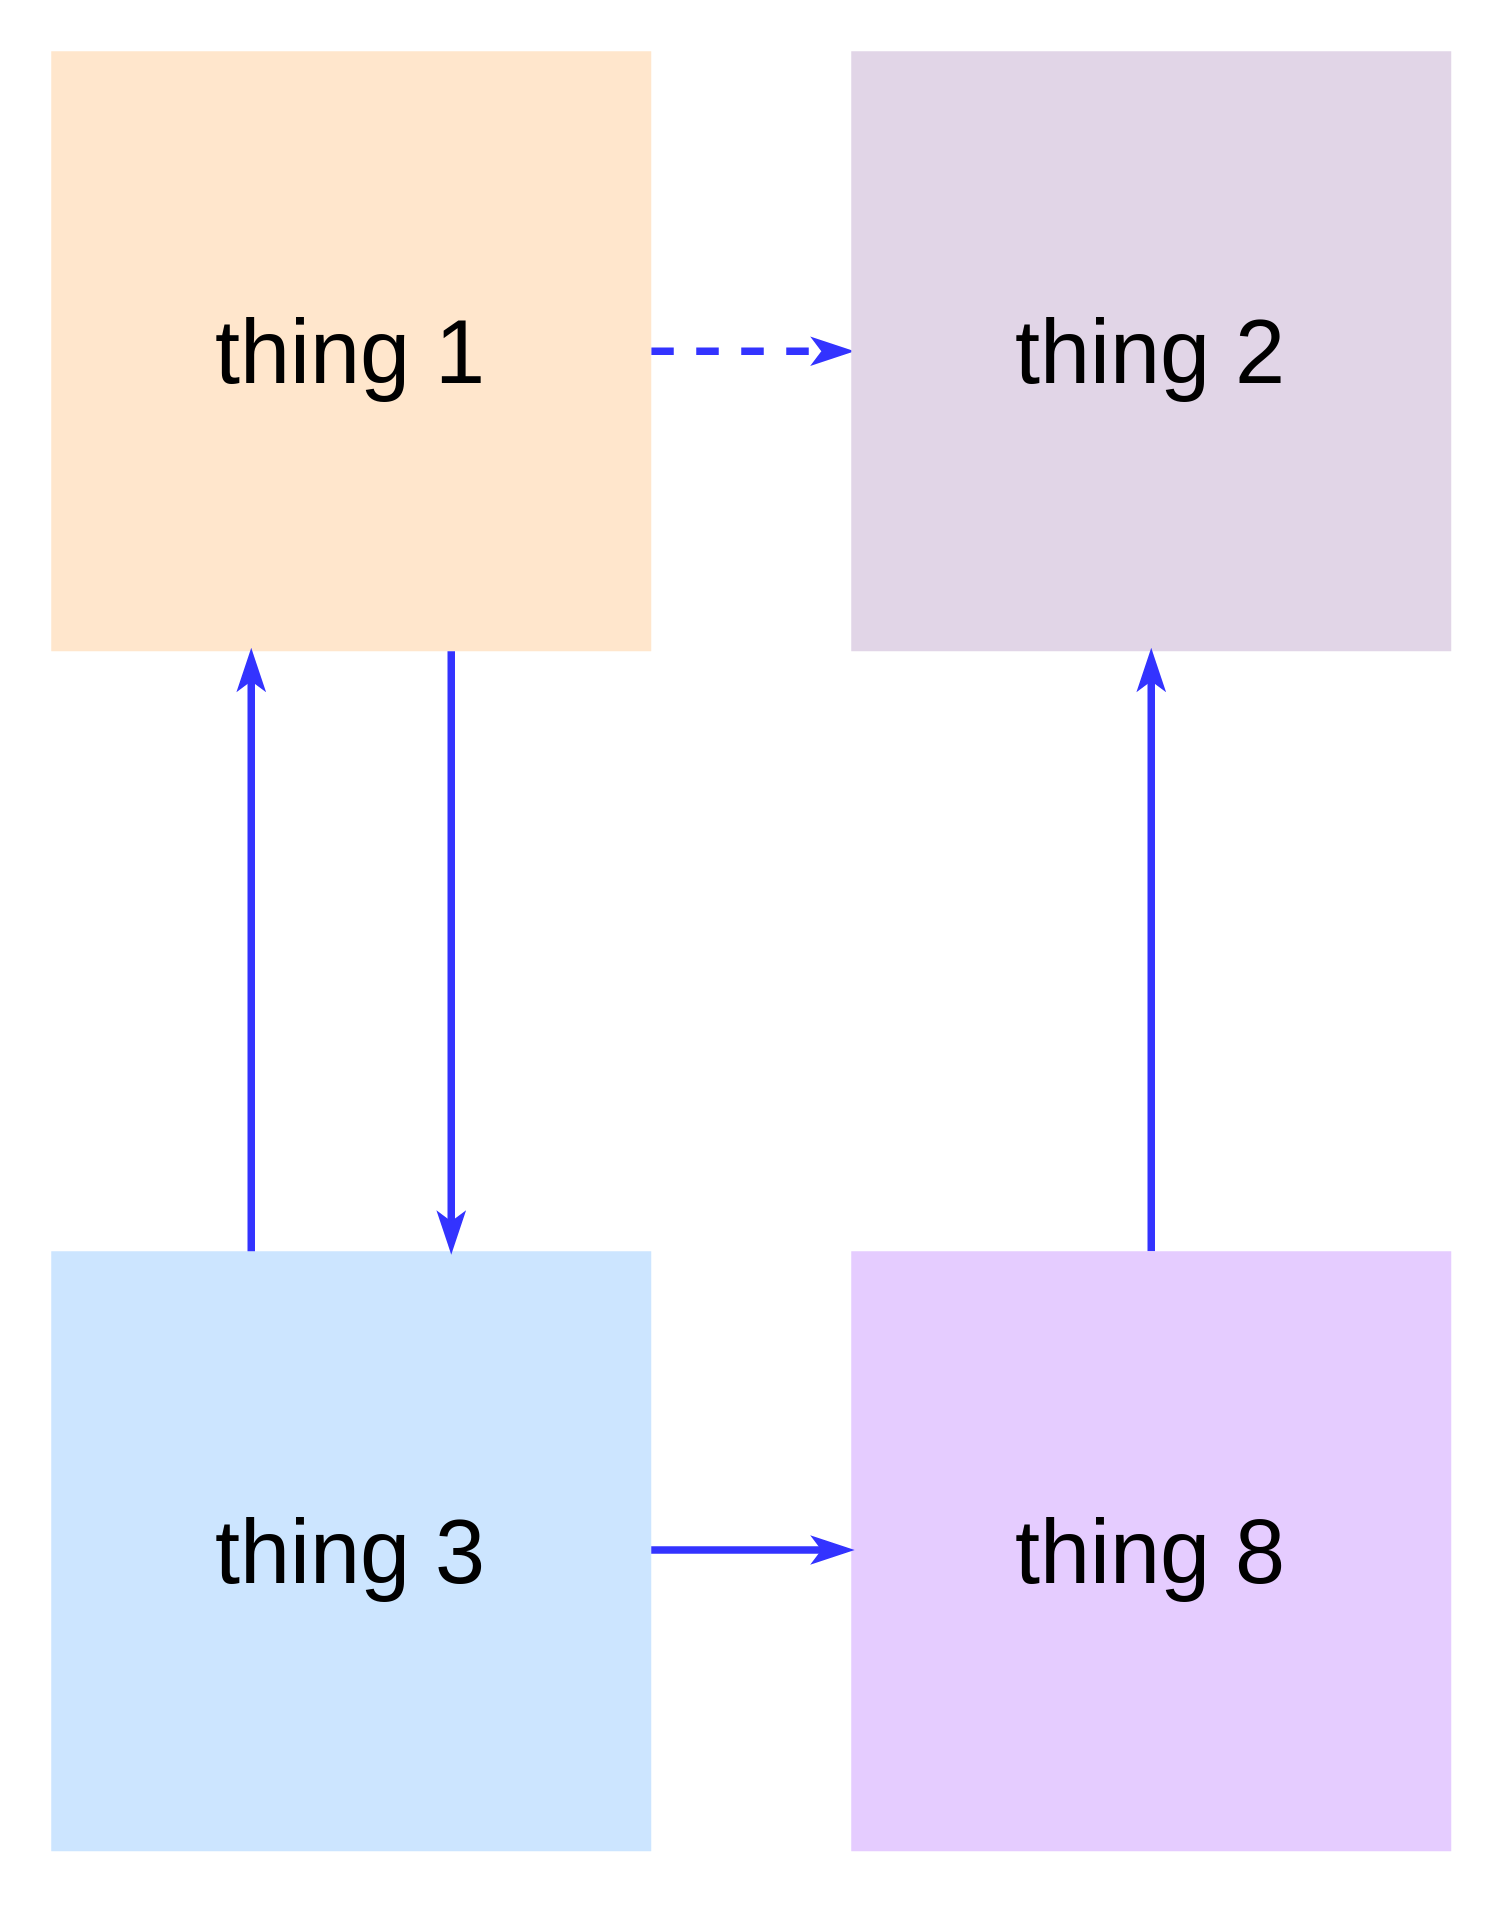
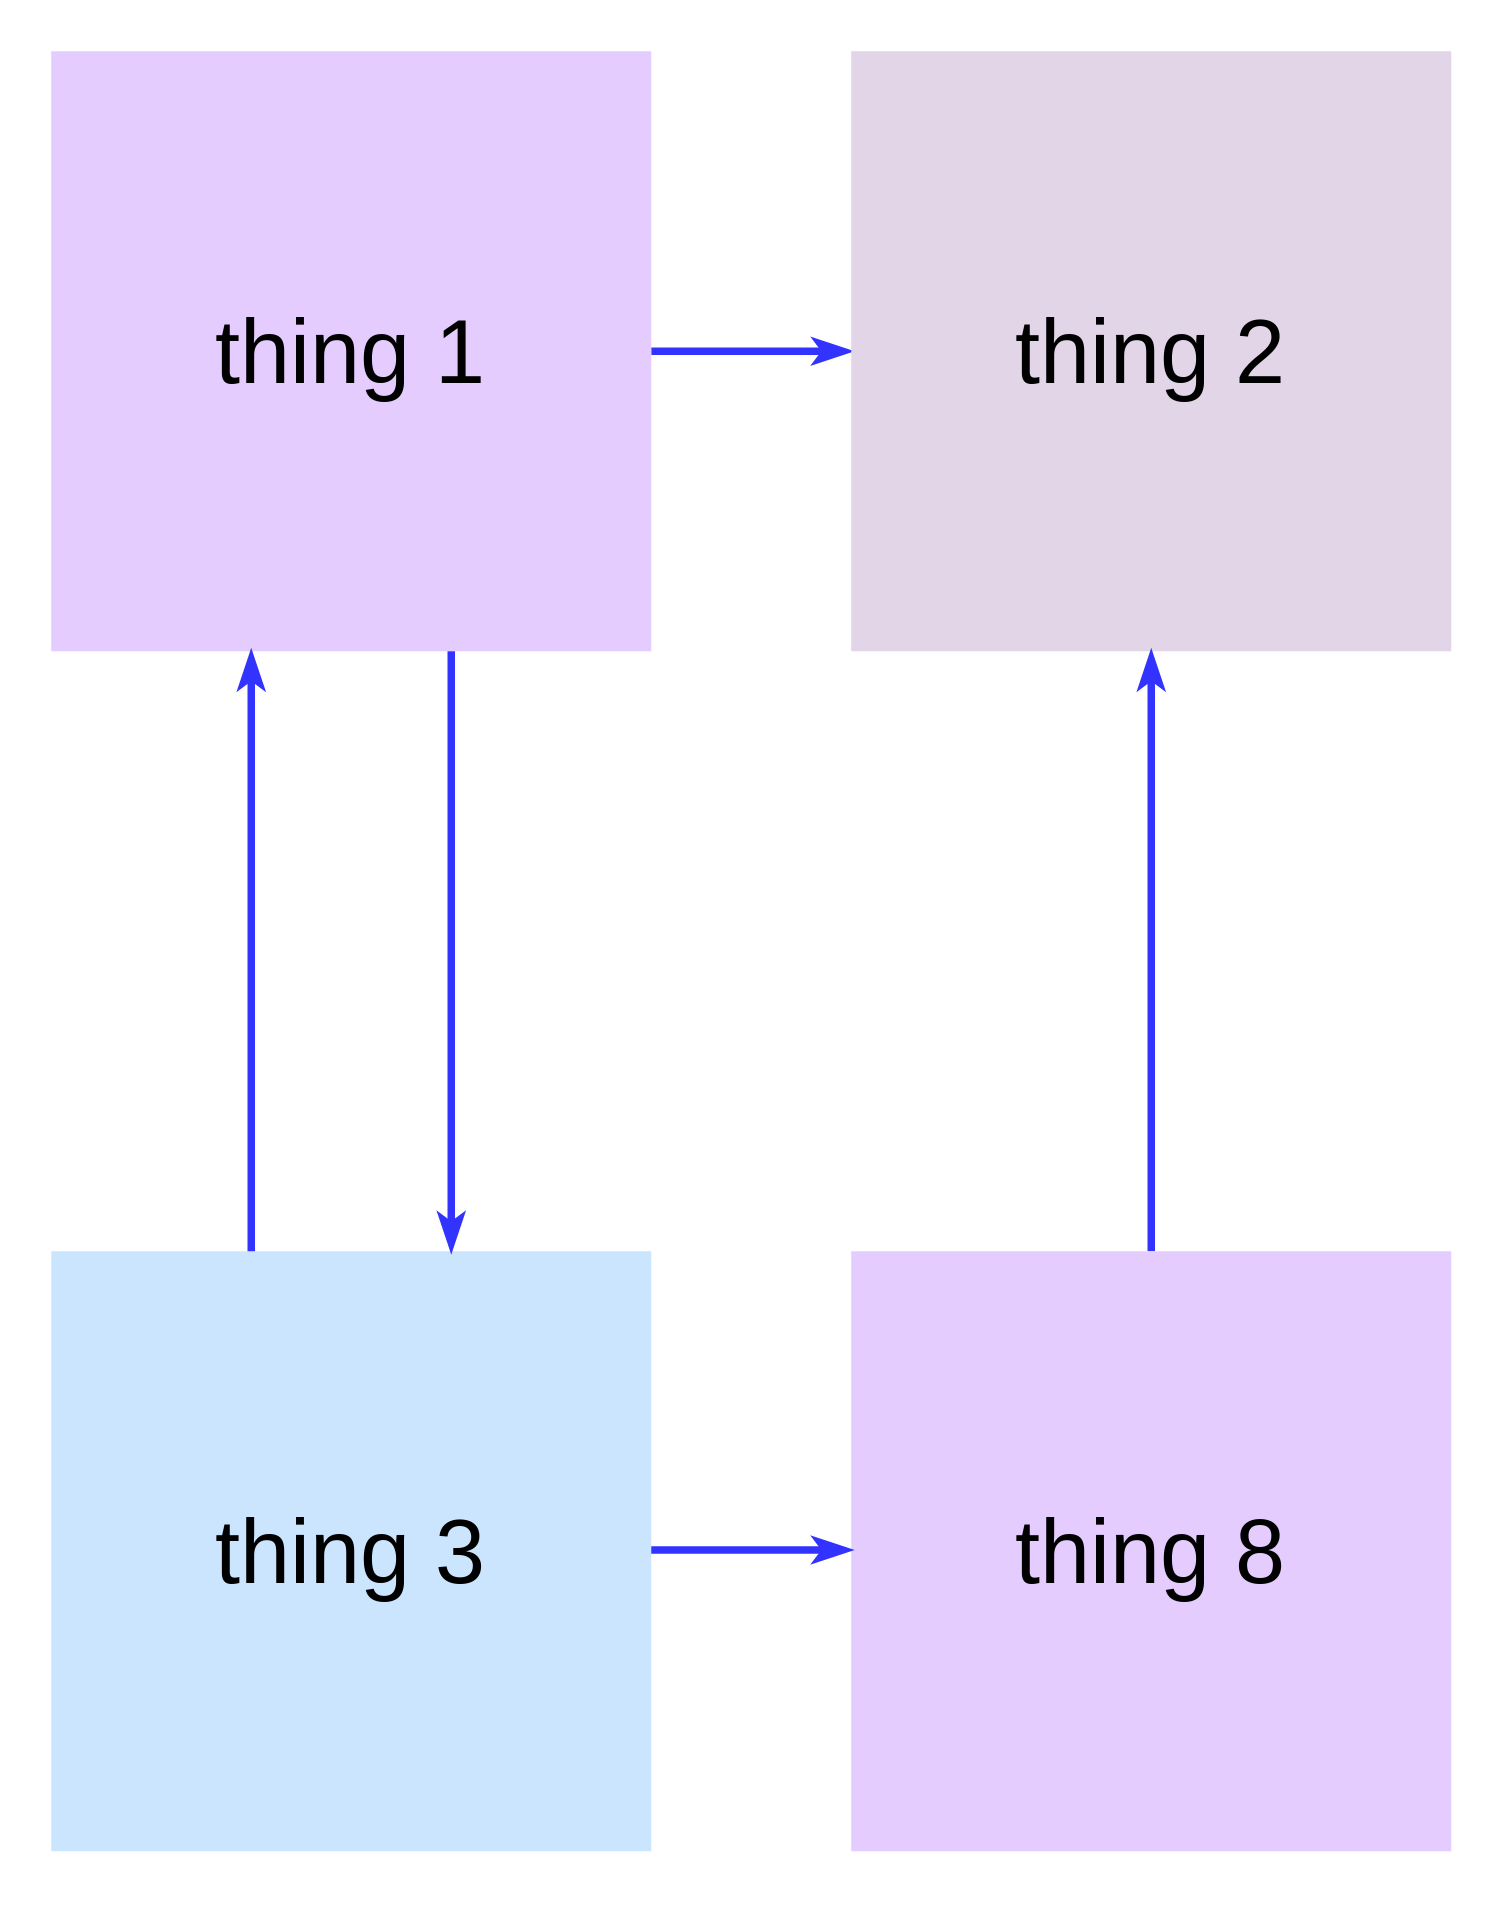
- <mxCell id="3" value="&lt;font style=&quot;font-size: 36px;&quot;&gt;thing 1&lt;/font&gt;" style="whiteSpace=wrap;html=1;aspect=fixed;strokeWidth=3;strokeColor=none;fillColor=#FFE6CC;" parent="1" vertex="1"><mxGeometry x="20" y="20" width="240" height="240" as="geometry" /></mxCell>
+ <mxCell id="3" value="&lt;font style=&quot;font-size: 36px;&quot;&gt;thing 1&lt;/font&gt;" style="whiteSpace=wrap;html=1;aspect=fixed;strokeWidth=3;strokeColor=none;fillColor=#e5ccff;" parent="1" vertex="1"><mxGeometry x="20" y="20" width="240" height="240" as="geometry" /></mxCell>
- <mxCell id="2" style="edgeStyle=orthogonalEdgeStyle;rounded=0;orthogonalLoop=1;jettySize=auto;html=1;exitX=1;exitY=0.5;exitDx=0;exitDy=0;entryX=0;entryY=0.5;entryDx=0;entryDy=0;strokeColor=#3333FF;strokeWidth=3;endArrow=classicThin;endFill=1;dashed=1;" edge="1" parent="1" source="3" target="4"><mxGeometry relative="1" as="geometry" /></mxCell>
+ <mxCell id="2" style="edgeStyle=orthogonalEdgeStyle;rounded=0;orthogonalLoop=1;jettySize=auto;html=1;exitX=1;exitY=0.5;exitDx=0;exitDy=0;entryX=0;entryY=0.5;entryDx=0;entryDy=0;strokeColor=#3333FF;strokeWidth=3;endArrow=classicThin;endFill=1;" edge="1" parent="1" source="3" target="4"><mxGeometry relative="1" as="geometry" /></mxCell>
